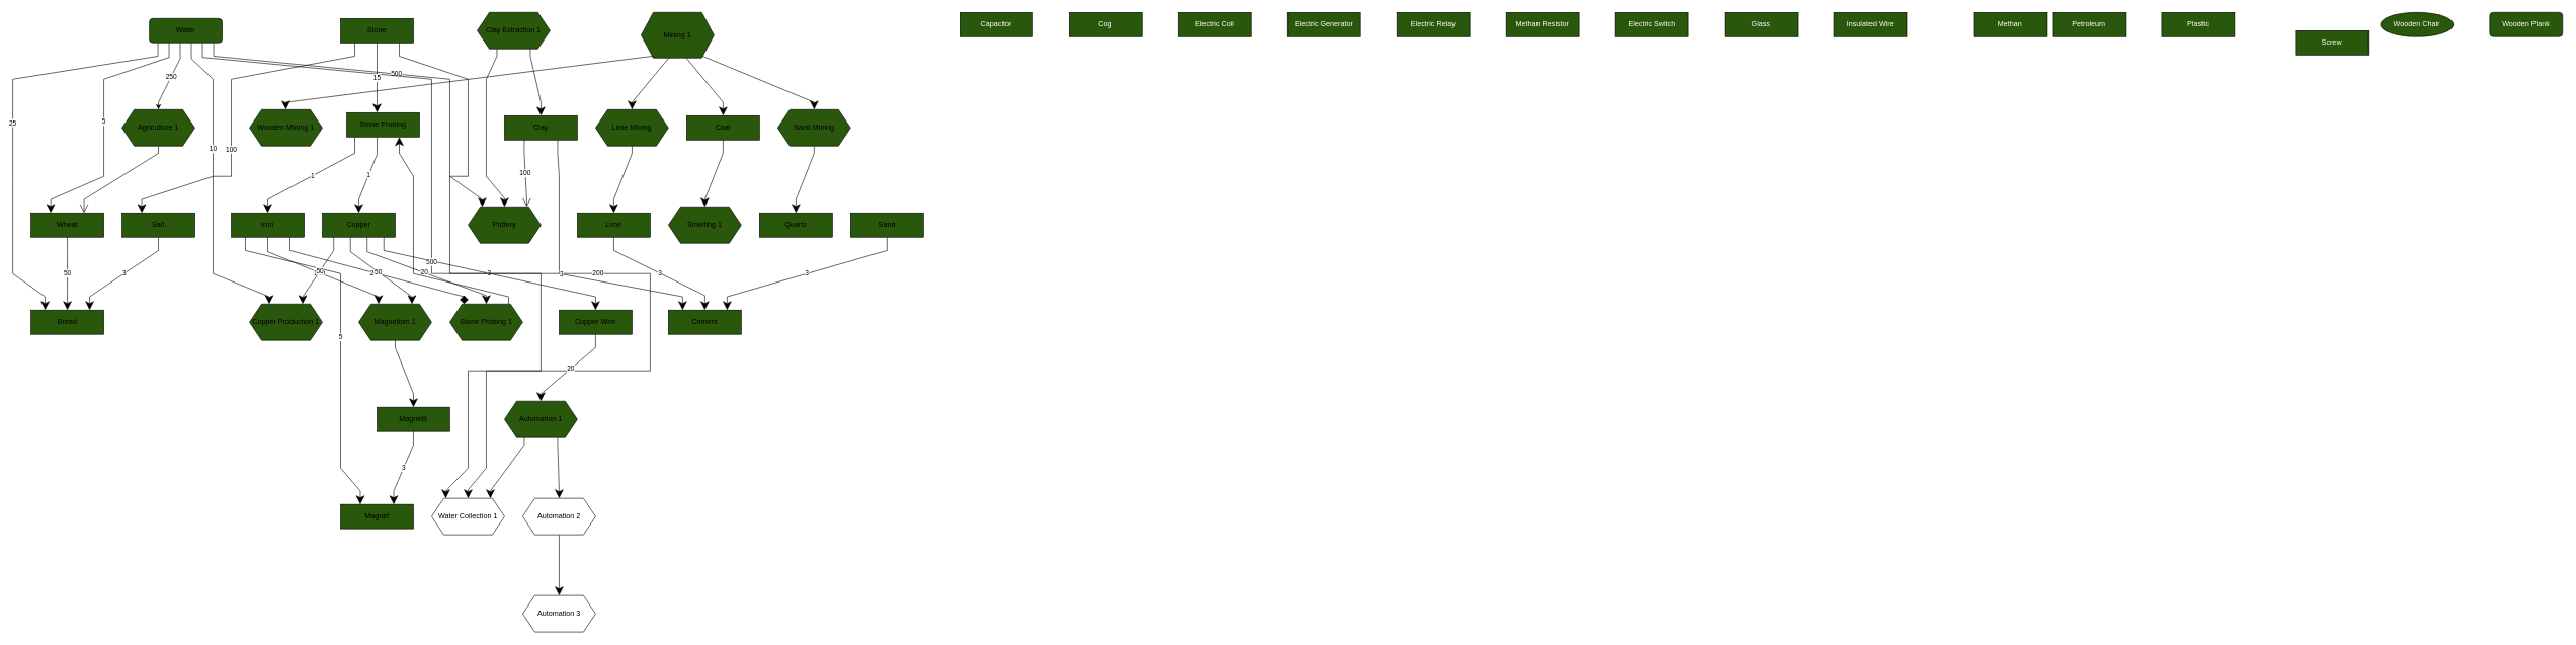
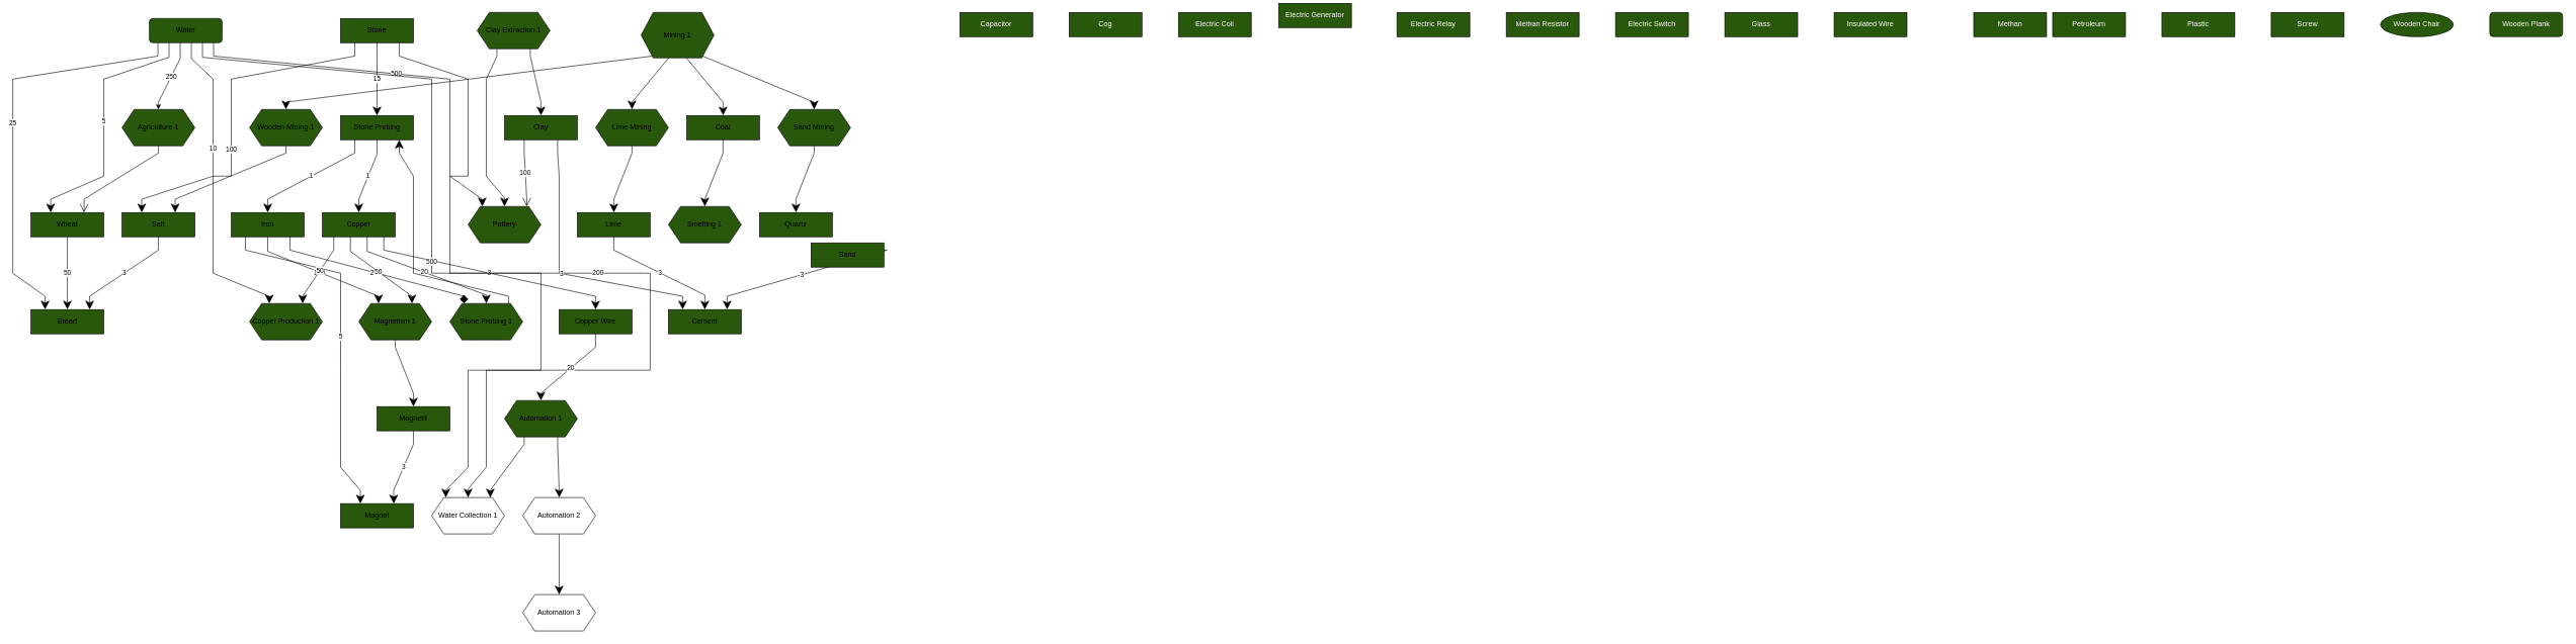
- <mxCell id="78" value="Electric Generator" style="rounded=0;whiteSpace=wrap;html=1;glass=0;shadow=0;sketch=0;fillColor=#29570B;fontColor=#ffffff;strokeColor=default;" parent="1" vertex="1"><mxGeometry x="2120" width="120" height="40" as="geometry" y="20" /></mxCell>
+ <mxCell id="78" value="Electric Generator" style="rounded=0;whiteSpace=wrap;html=1;glass=0;shadow=0;sketch=0;fillColor=#29570B;fontColor=#ffffff;strokeColor=default;" parent="1" vertex="1"><mxGeometry x="2105" y="5" width="120" height="40" as="geometry" /></mxCell>
- <mxCell id="87" value="Screw" style="rounded=0;whiteSpace=wrap;html=1;glass=0;shadow=0;sketch=0;fillColor=#29570B;fontColor=#ffffff;strokeColor=default;" parent="1" vertex="1"><mxGeometry x="3780" y="50" width="120" height="40" as="geometry" /></mxCell>
+ <mxCell id="87" value="Screw" style="rounded=0;whiteSpace=wrap;html=1;glass=0;shadow=0;sketch=0;fillColor=#29570B;fontColor=#ffffff;strokeColor=default;" parent="1" vertex="1"><mxGeometry x="3740" width="120" height="40" as="geometry" y="20" /></mxCell>
- <mxCell id="36" value="Stone Probing" style="rounded=0;whiteSpace=wrap;html=1;fillColor=#29570B;" parent="1" vertex="1"><mxGeometry x="570" y="185" width="120" height="40" as="geometry" /></mxCell>
+ <mxCell id="36" value="Stone Probing" style="rounded=0;whiteSpace=wrap;html=1;fillColor=#29570B;" parent="1" vertex="1"><mxGeometry x="560" y="190" width="120" height="40" as="geometry" /></mxCell>
+ <mxCell id="41" style="edgeStyle=orthogonalEdgeStyle;orthogonalLoop=1;jettySize=auto;html=1;noEdgeStyle=1;orthogonal=1;endSize=12;rounded=0;" parent="1" source="42" target="44" edge="1"><mxGeometry relative="1" as="geometry"><Array as="points"><mxPoint x="470" y="252" /><mxPoint x="287.5" y="328" /></Array></mxGeometry></mxCell>
- <mxCell id="19" value="Sand" style="rounded=0;whiteSpace=wrap;html=1;fillColor=#29570B;" parent="1" vertex="1"><mxGeometry x="1400" y="350" width="120" height="40" as="geometry" /></mxCell>
+ <mxCell id="19" value="Sand" style="rounded=0;whiteSpace=wrap;html=1;fillColor=#29570B;" parent="1" vertex="1"><mxGeometry x="1335" y="400" width="120" height="40" as="geometry" /></mxCell>
